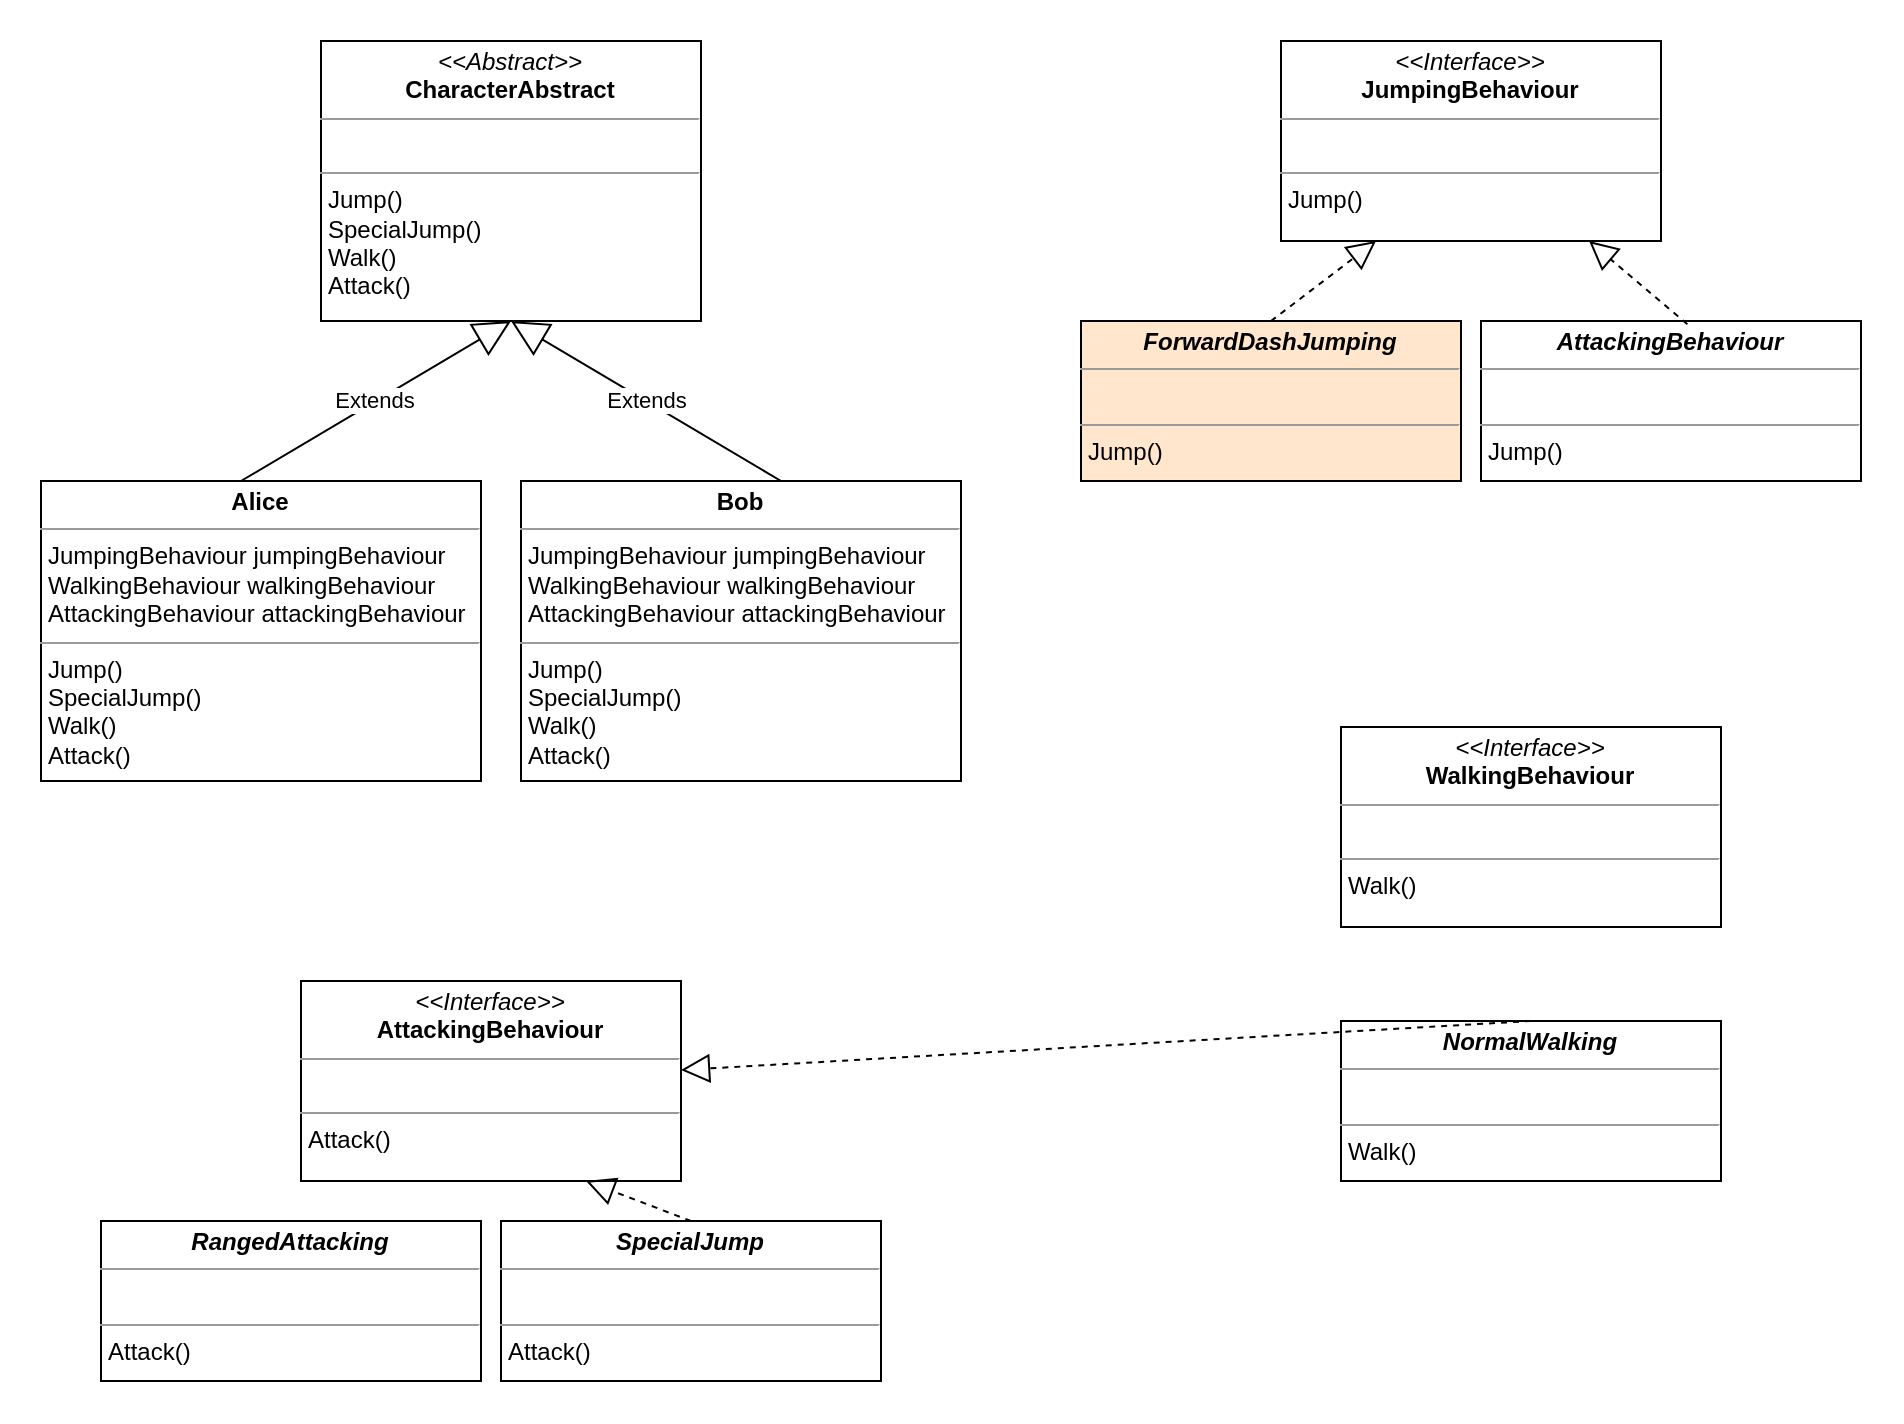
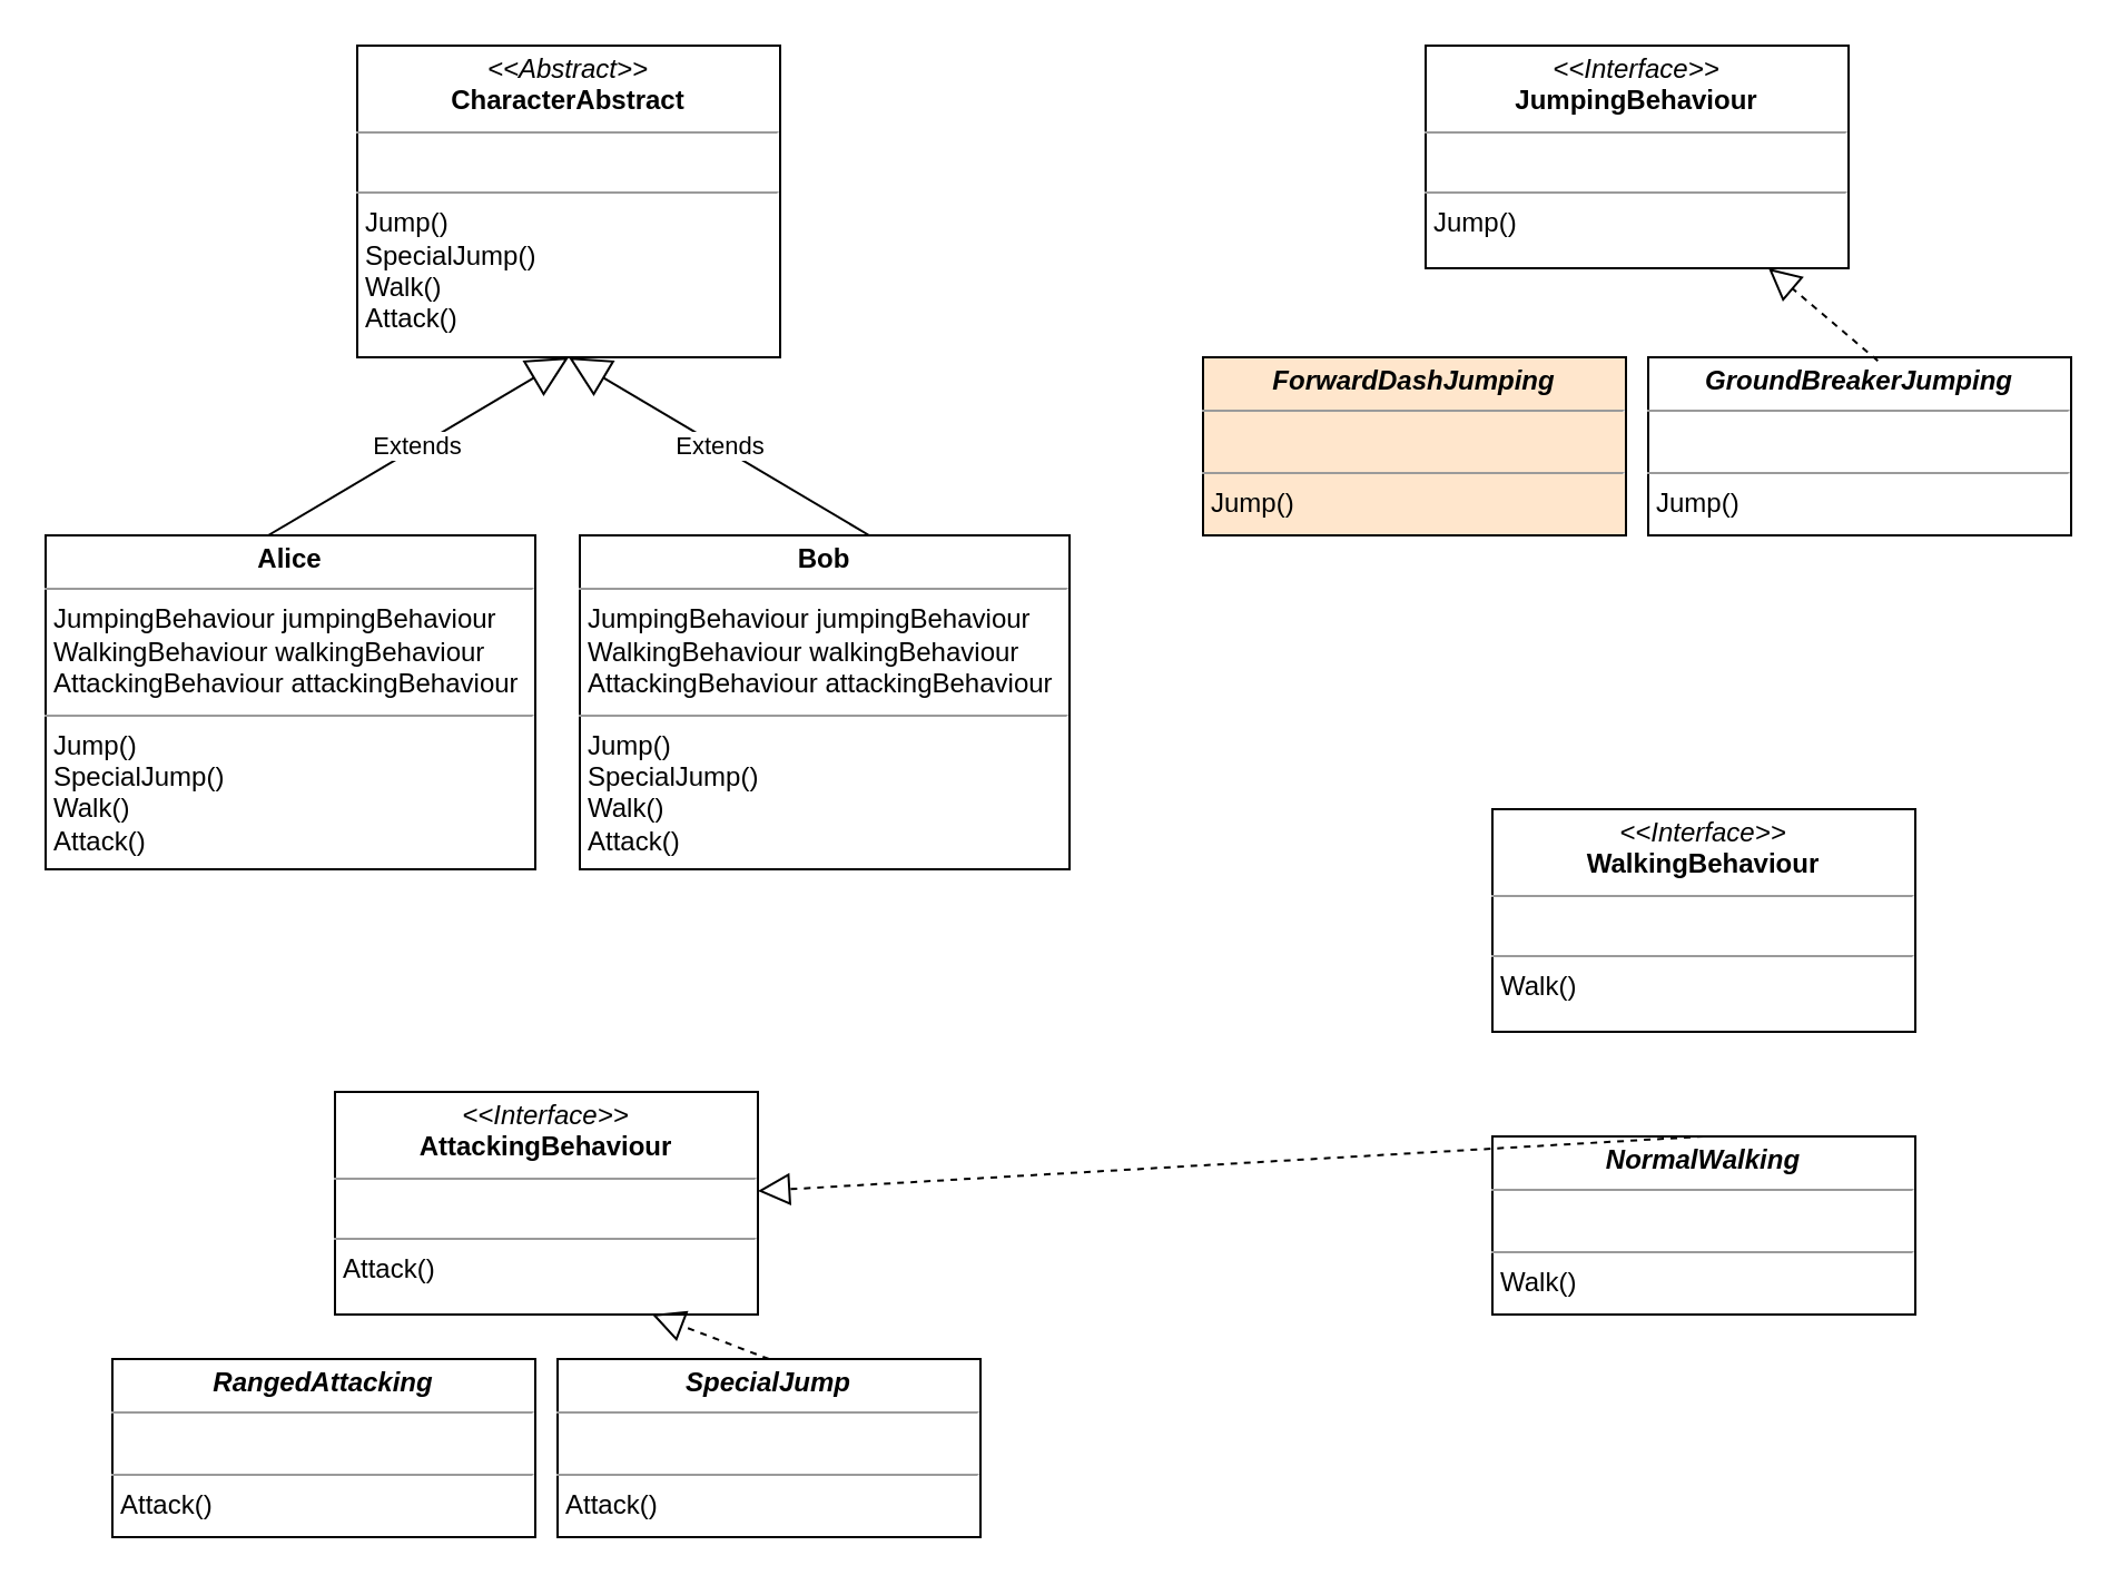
- <mxCell id="7" value="" style="endArrow=block;dashed=1;endFill=0;endSize=12;html=1;exitX=0.5;exitY=0;exitDx=0;exitDy=0;entryX=0.25;entryY=1;entryDx=0;entryDy=0;" edge="1" parent="1" source="5" target="2"><mxGeometry width="160" relative="1" as="geometry"><mxPoint x="460" y="290" as="sourcePoint" /><mxPoint x="620" y="290" as="targetPoint" /></mxGeometry></mxCell>
- <mxCell id="6" value="&lt;p style=&quot;margin: 0px ; margin-top: 4px ; text-align: center&quot;&gt;&lt;i&gt;&lt;b&gt;AttackingBehaviour&lt;/b&gt;&lt;/i&gt;&lt;/p&gt;&lt;hr size=&quot;1&quot;&gt;&lt;p style=&quot;margin: 0px ; margin-left: 4px&quot;&gt;&lt;br&gt;&lt;/p&gt;&lt;hr size=&quot;1&quot;&gt;&lt;p style=&quot;margin: 0px ; margin-left: 4px&quot;&gt;Jump()&lt;/p&gt;" style="verticalAlign=top;align=left;overflow=fill;fontSize=12;fontFamily=Helvetica;html=1;" vertex="1" parent="1"><mxGeometry x="740" y="160" width="190" height="80" as="geometry" /></mxCell>
+ <mxCell id="6" value="&lt;p style=&quot;margin: 0px ; margin-top: 4px ; text-align: center&quot;&gt;&lt;i&gt;&lt;b&gt;GroundBreakerJumping&lt;/b&gt;&lt;/i&gt;&lt;/p&gt;&lt;hr size=&quot;1&quot;&gt;&lt;p style=&quot;margin: 0px ; margin-left: 4px&quot;&gt;&lt;br&gt;&lt;/p&gt;&lt;hr size=&quot;1&quot;&gt;&lt;p style=&quot;margin: 0px ; margin-left: 4px&quot;&gt;Jump()&lt;/p&gt;" style="verticalAlign=top;align=left;overflow=fill;fontSize=12;fontFamily=Helvetica;html=1;" vertex="1" parent="1"><mxGeometry x="740" y="160" width="190" height="80" as="geometry" /></mxCell>
